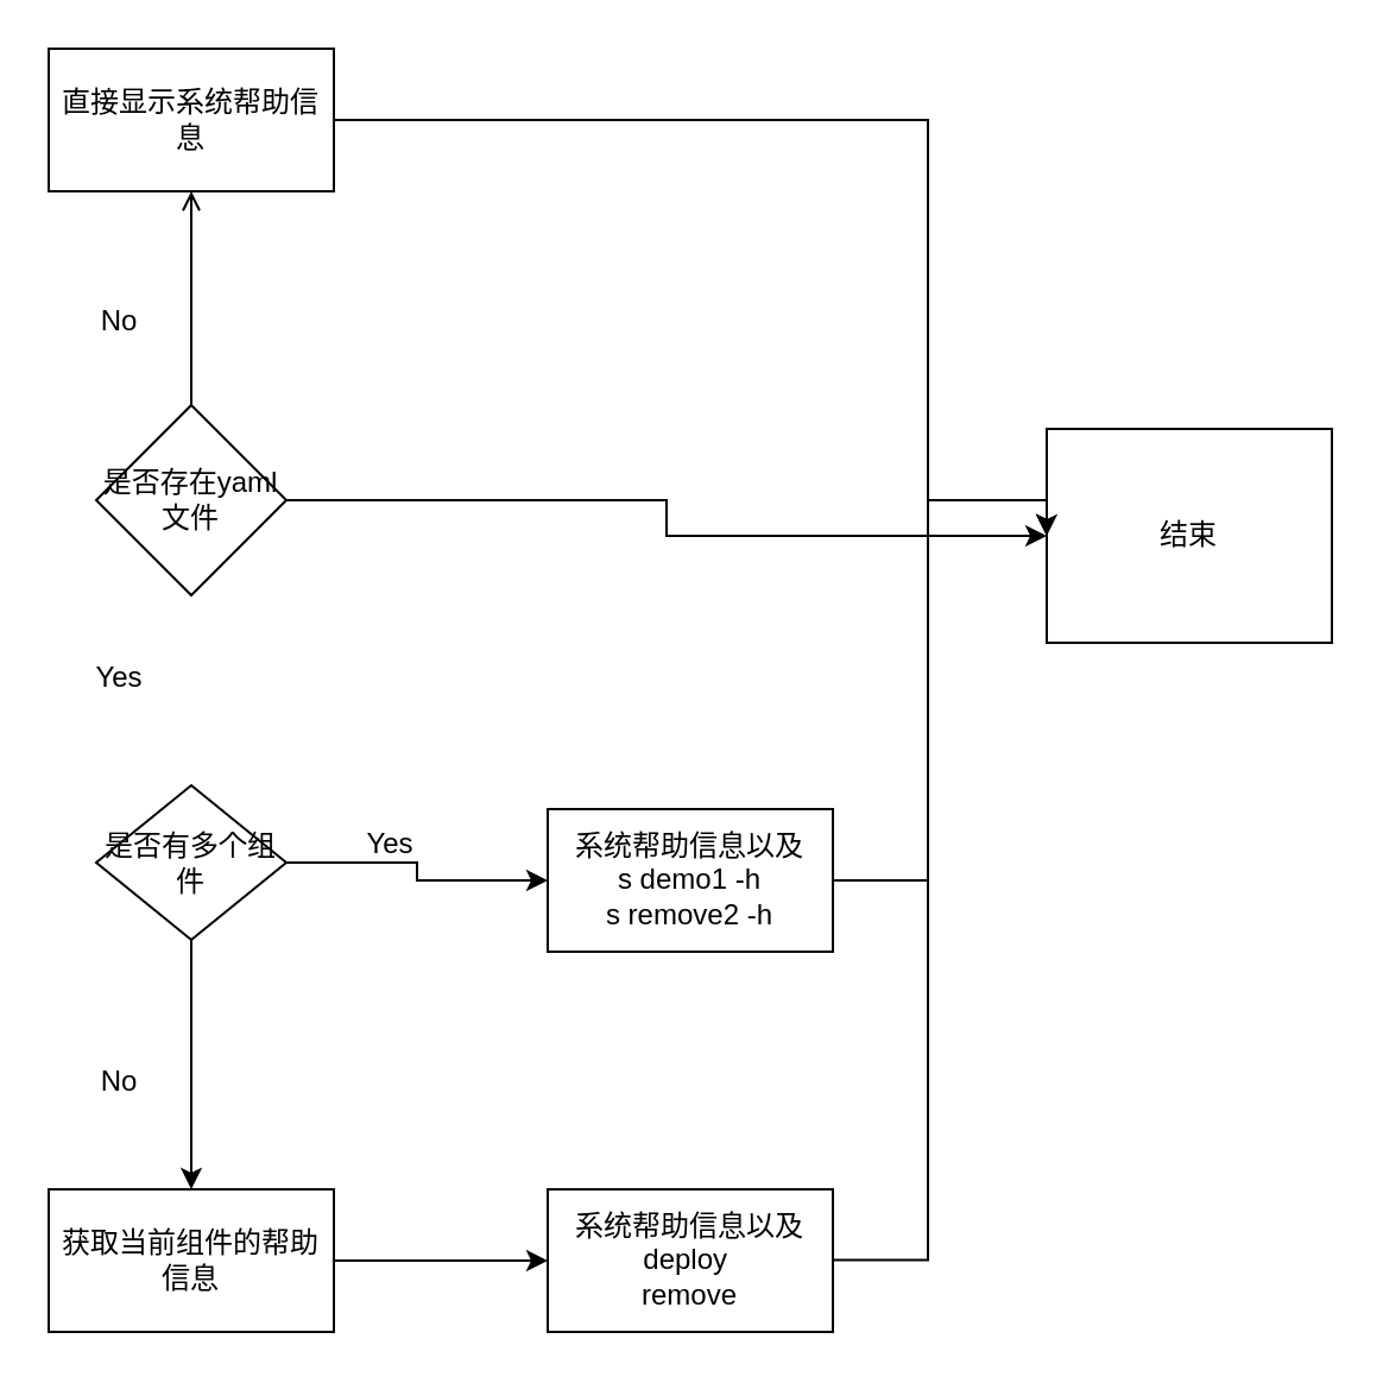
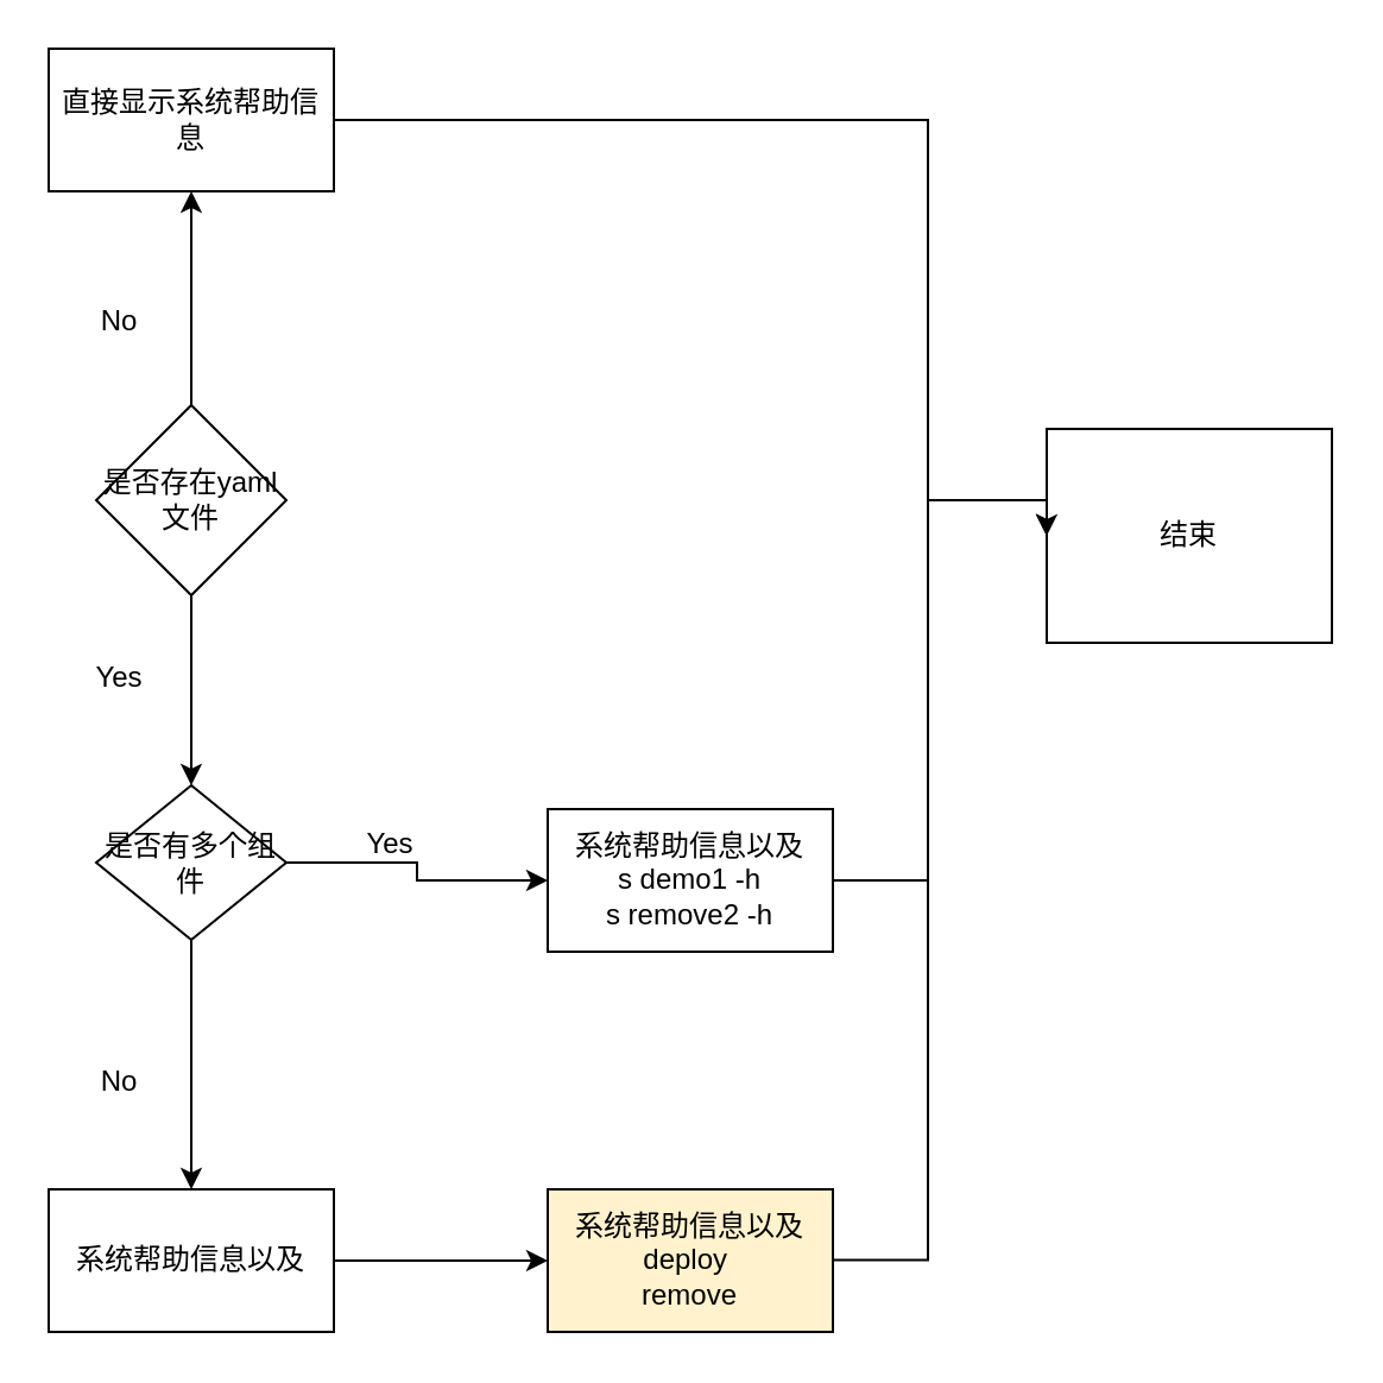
- <mxCell id="2" value="" style="edgeStyle=orthogonalEdgeStyle;rounded=0;orthogonalLoop=1;jettySize=auto;html=1;endArrow=open;" parent="1" source="4" target="6" edge="1"><mxGeometry relative="1" as="geometry" /></mxCell>
+ <mxCell id="2" value="" style="edgeStyle=orthogonalEdgeStyle;rounded=0;orthogonalLoop=1;jettySize=auto;html=1;" parent="1" source="4" target="6" edge="1"><mxGeometry relative="1" as="geometry" /></mxCell>
- <mxCell id="3" value="" style="edgeStyle=orthogonalEdgeStyle;rounded=0;orthogonalLoop=1;jettySize=auto;html=1;" parent="1" source="4" target="15" edge="1"><mxGeometry relative="1" as="geometry" /></mxCell>
+ <mxCell id="3" value="" style="edgeStyle=orthogonalEdgeStyle;rounded=0;orthogonalLoop=1;jettySize=auto;html=1;" parent="1" source="4" target="10" edge="1"><mxGeometry relative="1" as="geometry" /></mxCell>
- <mxCell id="17" value="获取当前组件的帮助信息" style="whiteSpace=wrap;html=1;rounded=0;" parent="1" vertex="1"><mxGeometry x="20" y="500" width="120" height="60" as="geometry" /></mxCell>
+ <mxCell id="17" value="系统帮助信息以及" style="whiteSpace=wrap;html=1;rounded=0;" parent="1" vertex="1"><mxGeometry x="20" y="500" width="120" height="60" as="geometry" /></mxCell>
- <mxCell id="20" value="系统帮助信息以及&lt;br&gt;deploy&amp;nbsp;&lt;br&gt;remove" style="whiteSpace=wrap;html=1;rounded=0;" parent="1" vertex="1"><mxGeometry x="230" y="500" width="120" height="60" as="geometry" /></mxCell>
+ <mxCell id="20" value="系统帮助信息以及&lt;br&gt;deploy&amp;nbsp;&lt;br&gt;remove" style="whiteSpace=wrap;html=1;rounded=0;fillColor=#fff2cc;" parent="1" vertex="1"><mxGeometry x="230" y="500" width="120" height="60" as="geometry" /></mxCell>
